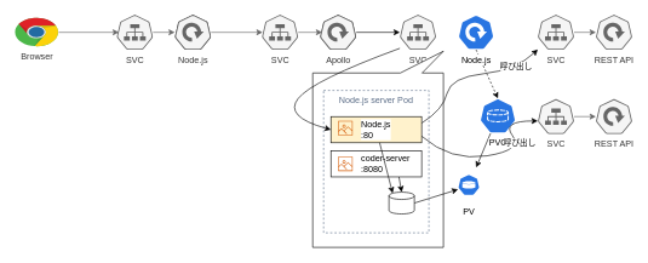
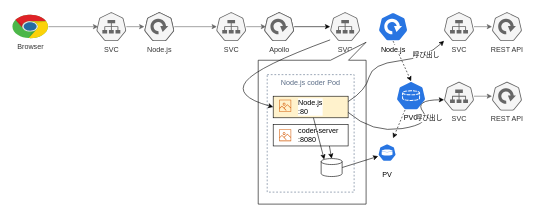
- <mxCell id="25" value="Node.js server Pod" style="fillColor=none;strokeColor=#5A6C86;dashed=1;verticalAlign=top;fontStyle=0;fontColor=#5A6C86;labelBackgroundColor=#FFFFFF;" vertex="1" parent="1"><mxGeometry x="445" y="124" width="145" height="196" as="geometry" /></mxCell>
+ <mxCell id="25" value="Node.js coder Pod" style="fillColor=none;strokeColor=#5A6C86;dashed=1;verticalAlign=top;fontStyle=0;fontColor=#5A6C86;labelBackgroundColor=#FFFFFF;" vertex="1" parent="1"><mxGeometry x="445" y="124" width="145" height="196" as="geometry" /></mxCell>
- <mxCell id="23" style="edgeStyle=none;html=1;labelBackgroundColor=#FFFFFF;dashed=0;" edge="1" parent="1" source="29" target="22"><mxGeometry relative="1" as="geometry" /></mxCell>
+ <mxCell id="23" style="edgeStyle=none;html=1;labelBackgroundColor=#FFFFFF;dashed=1;" edge="1" parent="1" source="29" target="22"><mxGeometry relative="1" as="geometry" /></mxCell>
